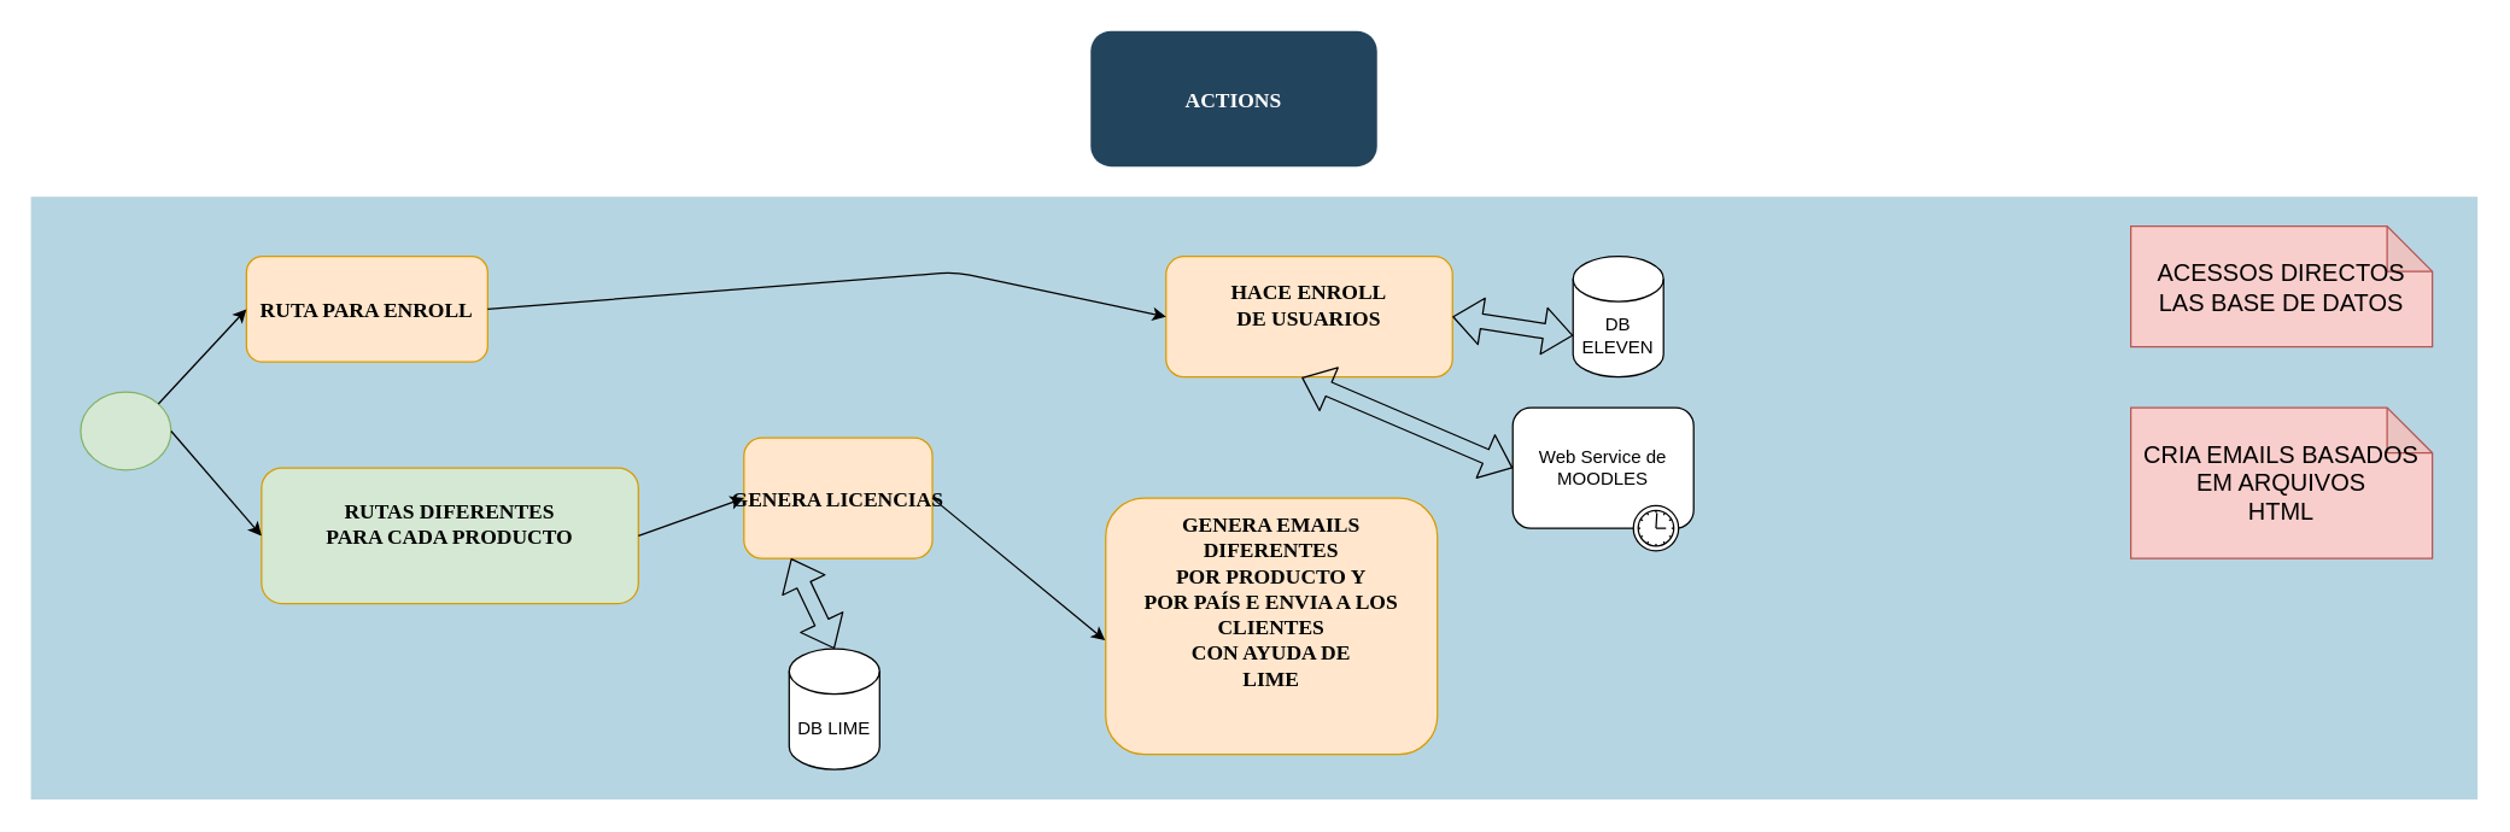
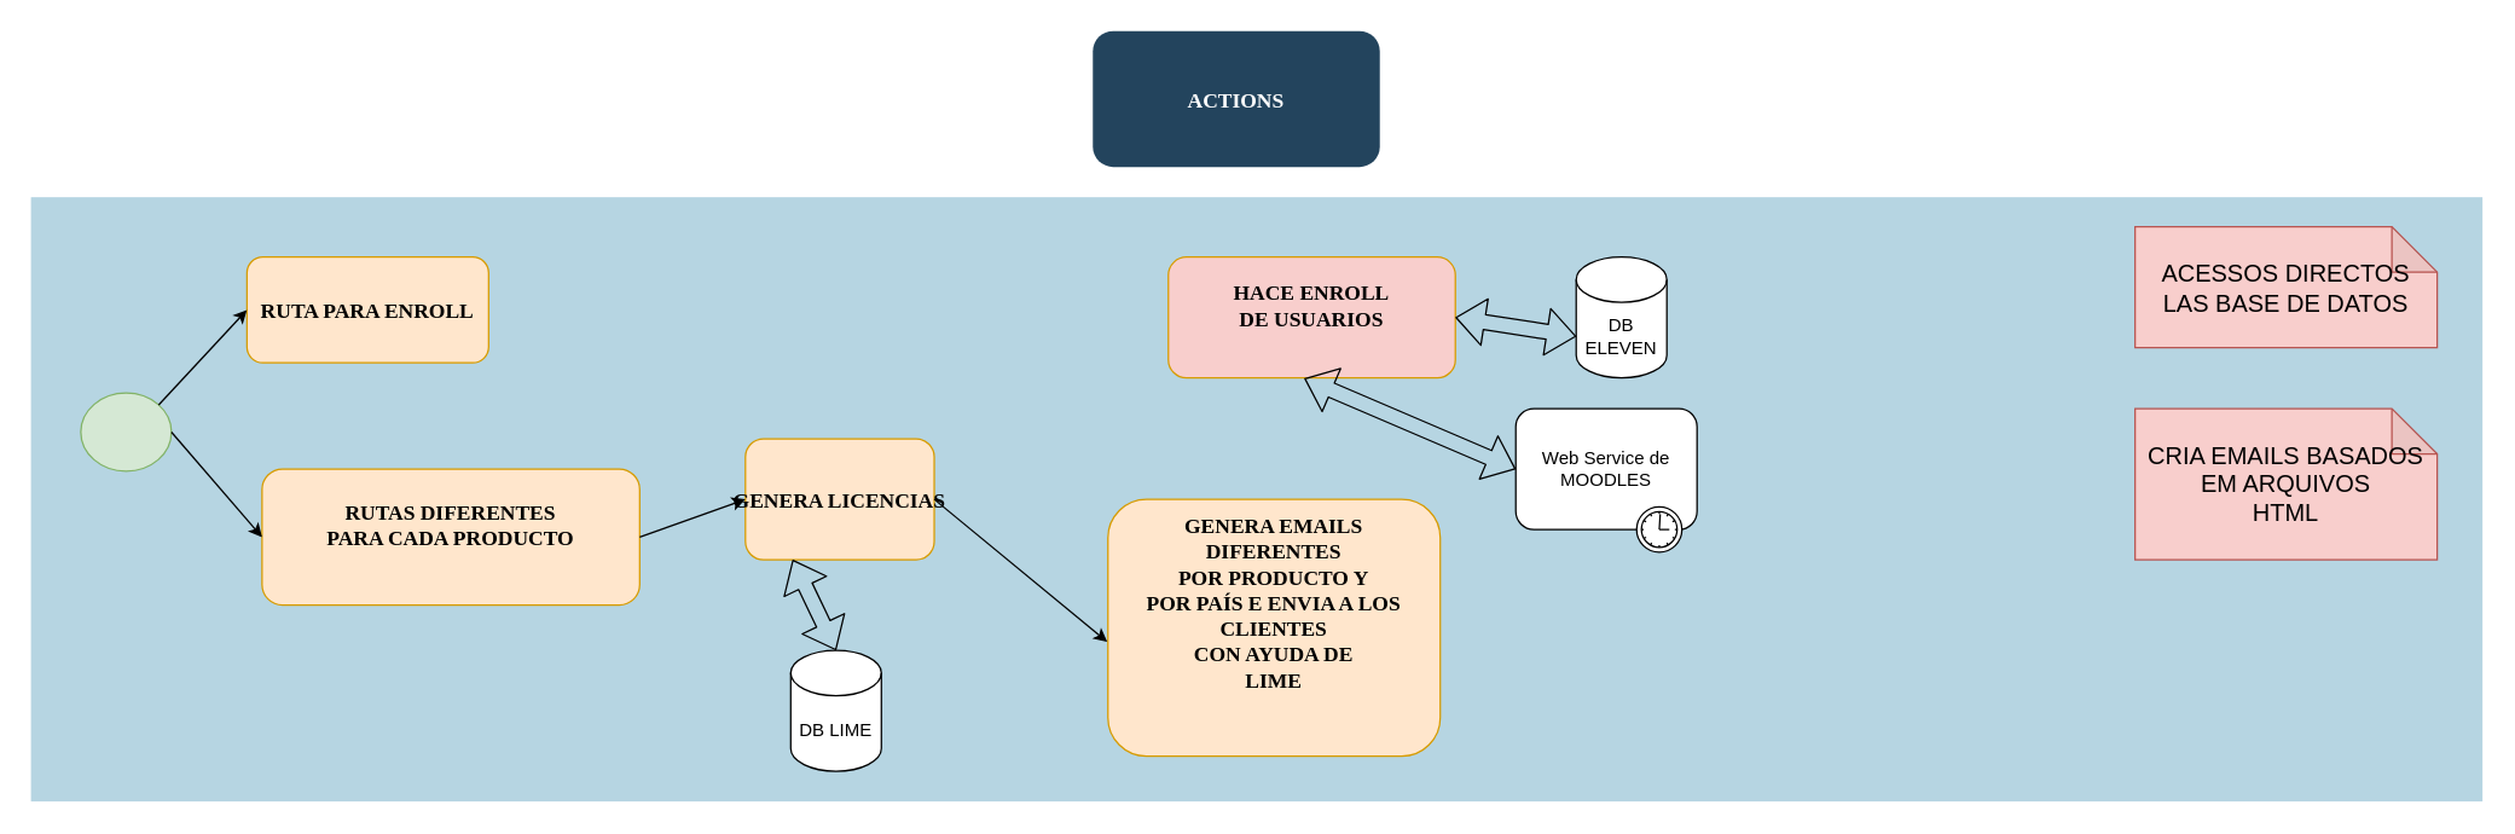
- <mxCell id="16" value="" style="endArrow=classic;html=1;exitX=1;exitY=0.5;exitDx=0;exitDy=0;entryX=0;entryY=0.5;entryDx=0;entryDy=0;" edge="1" parent="1" source="14" target="13"><mxGeometry width="50" height="50" relative="1" as="geometry"><mxPoint x="813" y="300" as="sourcePoint" /><mxPoint x="863" y="250" as="targetPoint" /><Array as="points"><mxPoint x="633" y="180" /></Array></mxGeometry></mxCell>
- <mxCell id="13" value="HACE ENROLL&#10;DE USUARIOS&#10;" style="rounded=1;fillColor=#ffe6cc;strokeColor=#d79b00;fontStyle=1;fontFamily=Tahoma;fontSize=14" vertex="1" parent="1"><mxGeometry x="773" y="169.63" width="190" height="80" as="geometry" /></mxCell>
+ <mxCell id="13" value="HACE ENROLL&#10;DE USUARIOS&#10;" style="rounded=1;fillColor=#f8cecc;strokeColor=#d79b00;fontStyle=1;fontFamily=Tahoma;fontSize=14;" vertex="1" parent="1"><mxGeometry x="773" y="169.63" width="190" height="80" as="geometry" /></mxCell>
- <mxCell id="5" value="RUTAS DIFERENTES&#10;PARA CADA PRODUCTO&#10;" style="rounded=1;fillColor=#d5e8d4;strokeColor=#d79b00;fontStyle=1;fontFamily=Tahoma;fontSize=14;" vertex="1" parent="1"><mxGeometry x="173" y="310" width="250" height="90" as="geometry" /></mxCell>
+ <mxCell id="5" value="RUTAS DIFERENTES&#10;PARA CADA PRODUCTO&#10;" style="rounded=1;fillColor=#ffe6cc;strokeColor=#d79b00;fontStyle=1;fontFamily=Tahoma;fontSize=14" vertex="1" parent="1"><mxGeometry x="173" y="310" width="250" height="90" as="geometry" /></mxCell>
